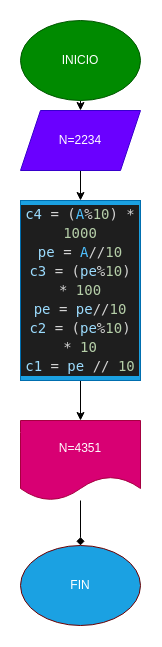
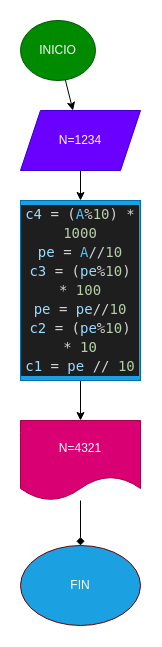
- <mxCell id="3" value="INICIO" style="ellipse;whiteSpace=wrap;html=1;fillColor=#008a00;fontColor=#ffffff;strokeColor=#005700;" parent="1" vertex="1"><mxGeometry x="20" y="20" width="120" height="80" as="geometry" /></mxCell>
+ <mxCell id="3" value="INICIO" style="ellipse;whiteSpace=wrap;html=1;fillColor=#008a00;fontColor=#ffffff;strokeColor=#005700;" parent="1" vertex="1"><mxGeometry x="20" y="20" width="75" height="60" as="geometry" /></mxCell>
- <mxCell id="5" value="N=2234" style="shape=parallelogram;perimeter=parallelogramPerimeter;whiteSpace=wrap;html=1;fixedSize=1;fillColor=#6a00ff;fontColor=#ffffff;strokeColor=#3700CC;" parent="1" vertex="1"><mxGeometry x="20" y="110" width="120" height="60" as="geometry" /></mxCell>
+ <mxCell id="5" value="N=1234" style="shape=parallelogram;perimeter=parallelogramPerimeter;whiteSpace=wrap;html=1;fixedSize=1;fillColor=#6a00ff;fontColor=#ffffff;strokeColor=#3700CC;" parent="1" vertex="1"><mxGeometry x="20" y="110" width="120" height="60" as="geometry" /></mxCell>
- <mxCell id="10" value="N=4351" style="shape=document;whiteSpace=wrap;html=1;boundedLbl=1;fillColor=#d80073;fontColor=#ffffff;strokeColor=#A50040;" parent="1" vertex="1"><mxGeometry x="20" y="420" width="120" height="80" as="geometry" /></mxCell>
+ <mxCell id="10" value="N=4321" style="shape=document;whiteSpace=wrap;html=1;boundedLbl=1;fillColor=#d80073;fontColor=#ffffff;strokeColor=#A50040;" parent="1" vertex="1"><mxGeometry x="20" y="420" width="120" height="80" as="geometry" /></mxCell>
